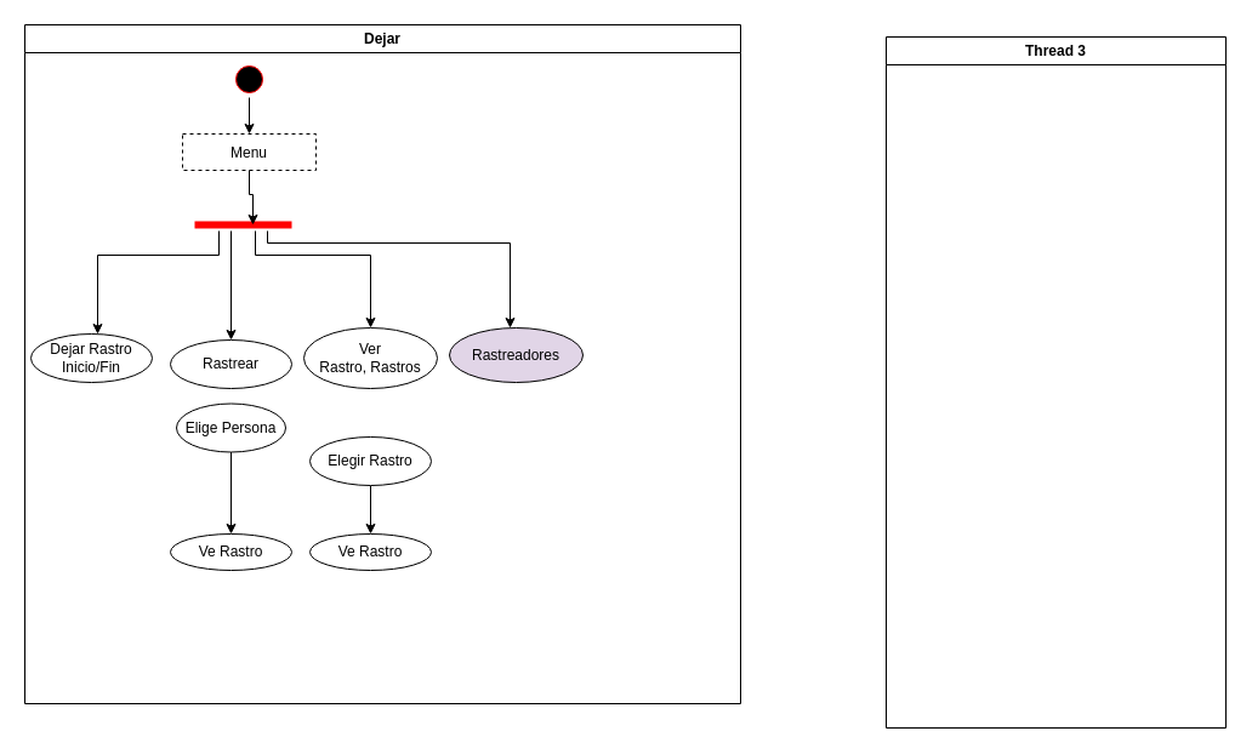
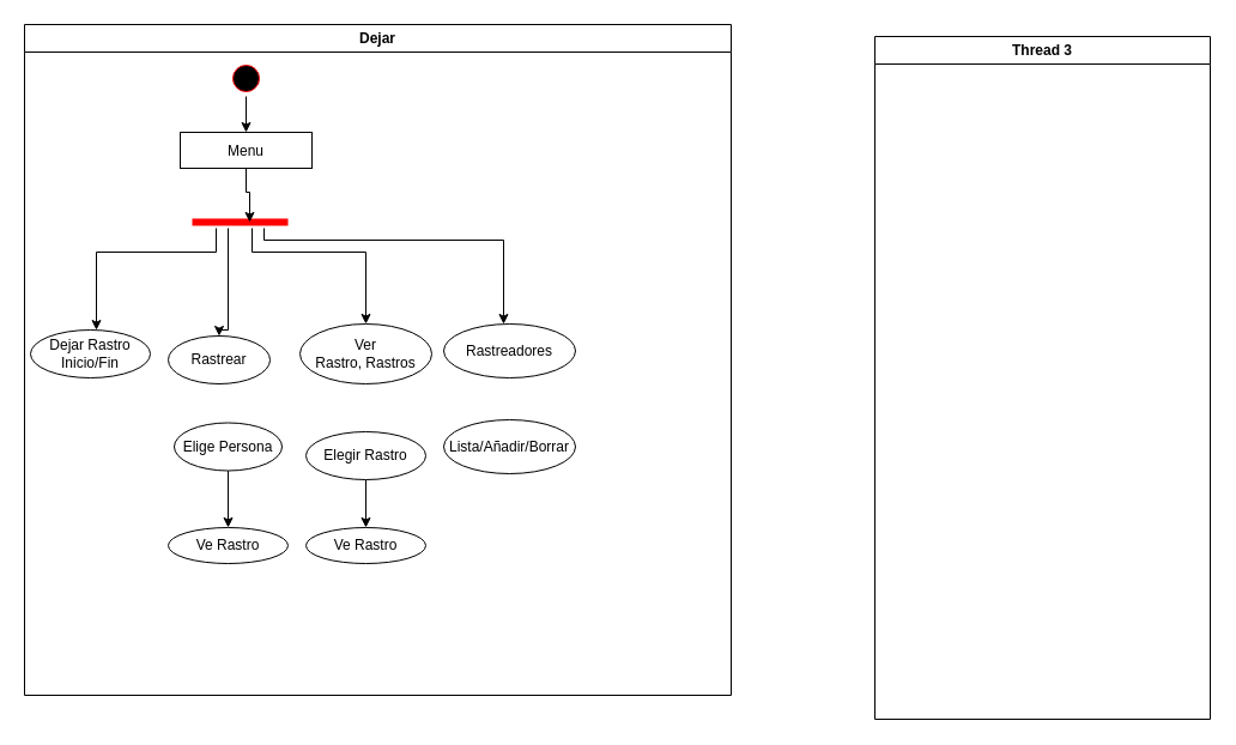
- <mxCell id="7" value="Menu" style="dashed=1;" parent="2" vertex="1"><mxGeometry x="130" y="90" width="110" height="30" as="geometry" /></mxCell>
+ <mxCell id="7" value="Menu" style="" parent="2" vertex="1"><mxGeometry x="130" y="90" width="110" height="30" as="geometry" /></mxCell>
- <mxCell id="21" value="Rastreadores" style="ellipse;whiteSpace=wrap;html=1;fillColor=#e1d5e7;" vertex="1" parent="2"><mxGeometry x="350" y="250" width="110" height="45" as="geometry" /></mxCell>
+ <mxCell id="21" value="Rastreadores" style="ellipse;whiteSpace=wrap;html=1;" vertex="1" parent="2"><mxGeometry x="350" y="250" width="110" height="45" as="geometry" /></mxCell>
- <mxCell id="4" value="Rastrear" style="ellipse;whiteSpace=wrap;html=1;" vertex="1" parent="2"><mxGeometry x="120" y="260" width="100" height="40" as="geometry" /></mxCell>
+ <mxCell id="4" value="Rastrear" style="ellipse;whiteSpace=wrap;html=1;" vertex="1" parent="2"><mxGeometry x="120" y="260" width="85" height="40" as="geometry" /></mxCell>
- <mxCell id="19" value="Elige Persona" style="ellipse;whiteSpace=wrap;html=1;" vertex="1" parent="2"><mxGeometry x="125" y="312.5" width="90" height="40" as="geometry" /></mxCell>
+ <mxCell id="19" value="Elige Persona" style="ellipse;whiteSpace=wrap;html=1;" vertex="1" parent="2"><mxGeometry x="125" y="332.5" width="90" height="40" as="geometry" /></mxCell>
+ <mxCell id="22" value="Lista/Añadir/Borrar" style="ellipse;whiteSpace=wrap;html=1;" vertex="1" parent="2"><mxGeometry x="350" y="330" width="110" height="45" as="geometry" /></mxCell>
